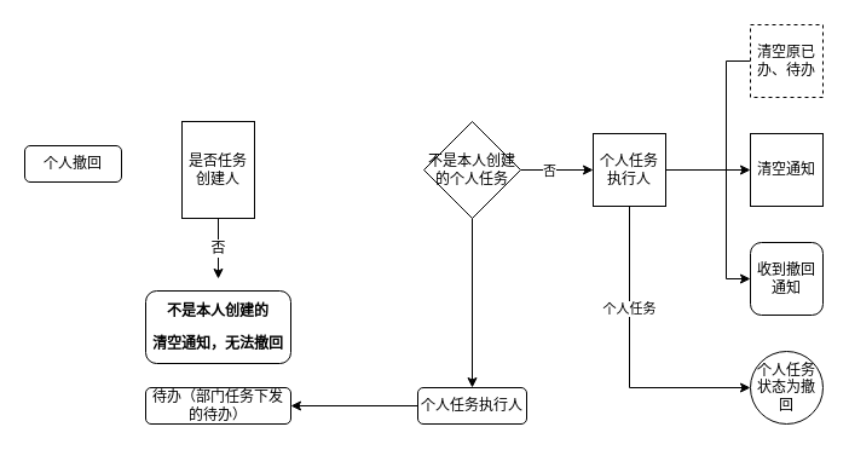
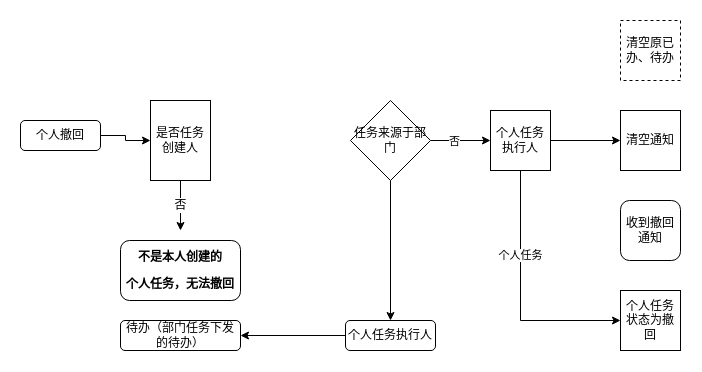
+ <mxCell id="5" style="edgeStyle=orthogonalEdgeStyle;rounded=0;orthogonalLoop=1;jettySize=auto;html=1;exitX=1;exitY=0.5;exitDx=0;exitDy=0;entryX=0;entryY=0.5;entryDx=0;entryDy=0;fontSize=12;fontColor=#000000;" edge="1" parent="1" source="2" target="4"><mxGeometry relative="1" as="geometry" /></mxCell>
- <mxCell id="12" style="edgeStyle=orthogonalEdgeStyle;rounded=0;orthogonalLoop=1;jettySize=auto;html=1;entryX=0;entryY=0.5;entryDx=0;entryDy=0;exitX=0;exitY=0.5;exitDx=0;exitDy=0;" edge="1" parent="1" source="16" target="18"><mxGeometry relative="1" as="geometry" /></mxCell>
- <mxCell id="10" value="不是本人创建的个人任务" style="rhombus;whiteSpace=wrap;html=1;" vertex="1" parent="1"><mxGeometry x="350" y="100" width="80" height="80" as="geometry" /></mxCell>
+ <mxCell id="10" value="任务来源于部门" style="rhombus;whiteSpace=wrap;html=1;" vertex="1" parent="1"><mxGeometry x="350" y="100" width="80" height="80" as="geometry" /></mxCell>
- <mxCell id="6" value="&lt;div style=&quot;background-color: rgb(255, 255, 255); font-size: 12px;&quot;&gt;&lt;pre style=&quot;font-family: 宋体, monospace; font-size: 12px;&quot;&gt;&lt;span style=&quot;font-weight: bold; font-size: 12px;&quot;&gt;不是本人创建的&lt;/span&gt;&lt;/pre&gt;&lt;pre style=&quot;font-family: 宋体, monospace; font-size: 12px;&quot;&gt;&lt;span style=&quot;font-weight: bold; font-size: 12px;&quot;&gt;清空通知，无法撤回&lt;/span&gt;&lt;/pre&gt;&lt;/div&gt;" style="rounded=1;whiteSpace=wrap;html=1;fontSize=12;fontColor=#000000;" vertex="1" parent="1"><mxGeometry x="120" y="240" width="120" height="60" as="geometry" /></mxCell>
+ <mxCell id="6" value="&lt;div style=&quot;background-color: rgb(255, 255, 255); font-size: 12px;&quot;&gt;&lt;pre style=&quot;font-family: 宋体, monospace; font-size: 12px;&quot;&gt;&lt;span style=&quot;font-weight: bold; font-size: 12px;&quot;&gt;不是本人创建的&lt;/span&gt;&lt;/pre&gt;&lt;pre style=&quot;font-family: 宋体, monospace; font-size: 12px;&quot;&gt;&lt;span style=&quot;font-weight: bold; font-size: 12px;&quot;&gt;个人任务，无法撤回&lt;/span&gt;&lt;/pre&gt;&lt;/div&gt;" style="rounded=1;whiteSpace=wrap;html=1;fontSize=12;fontColor=#000000;" vertex="1" parent="1"><mxGeometry x="120" y="240" width="120" height="60" as="geometry" /></mxCell>
- <mxCell id="19" value="个人任务状态为撤回" style="ellipse;whiteSpace=wrap;html=1;" vertex="1" parent="1"><mxGeometry x="620" y="290" width="60" height="60" as="geometry" /></mxCell>
+ <mxCell id="19" value="个人任务状态为撤回" style="rounded=0;whiteSpace=wrap;html=1;" vertex="1" parent="1"><mxGeometry x="620" y="290" width="60" height="60" as="geometry" /></mxCell>
